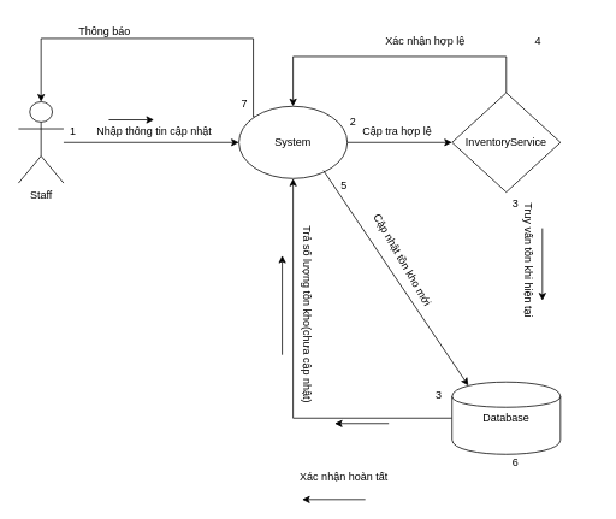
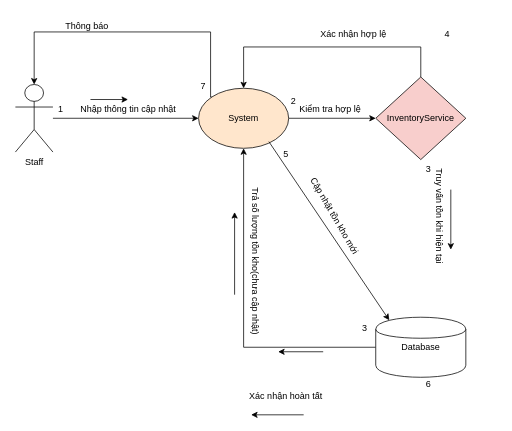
- <mxCell id="11" value="Cập tra hợp lệ" style="text;html=1;align=center;verticalAlign=middle;resizable=0;points=[];autosize=1;strokeColor=none;fillColor=none;" vertex="1" parent="1"><mxGeometry x="384" y="130" width="110" height="30" as="geometry" /></mxCell>
+ <mxCell id="11" value="Kiểm tra hợp lệ" style="text;html=1;align=center;verticalAlign=middle;resizable=0;points=[];autosize=1;strokeColor=none;fillColor=none;" vertex="1" parent="1"><mxGeometry x="384" y="130" width="110" height="30" as="geometry" /></mxCell>
- <mxCell id="5" value="System" style="ellipse;whiteSpace=wrap;html=1;" vertex="1" parent="1"><mxGeometry x="264" y="117" width="120" height="80" as="geometry" /></mxCell>
+ <mxCell id="5" value="System" style="ellipse;whiteSpace=wrap;html=1;fillColor=#ffe6cc;" vertex="1" parent="1"><mxGeometry x="264" y="117" width="120" height="80" as="geometry" /></mxCell>
- <mxCell id="9" value="InventoryService" style="rhombus;whiteSpace=wrap;html=1;" vertex="1" parent="1"><mxGeometry x="500" y="102" width="120" height="110" as="geometry" /></mxCell>
+ <mxCell id="9" value="InventoryService" style="rhombus;whiteSpace=wrap;html=1;fillColor=#f8cecc;" vertex="1" parent="1"><mxGeometry x="500" y="102" width="120" height="110" as="geometry" /></mxCell>
